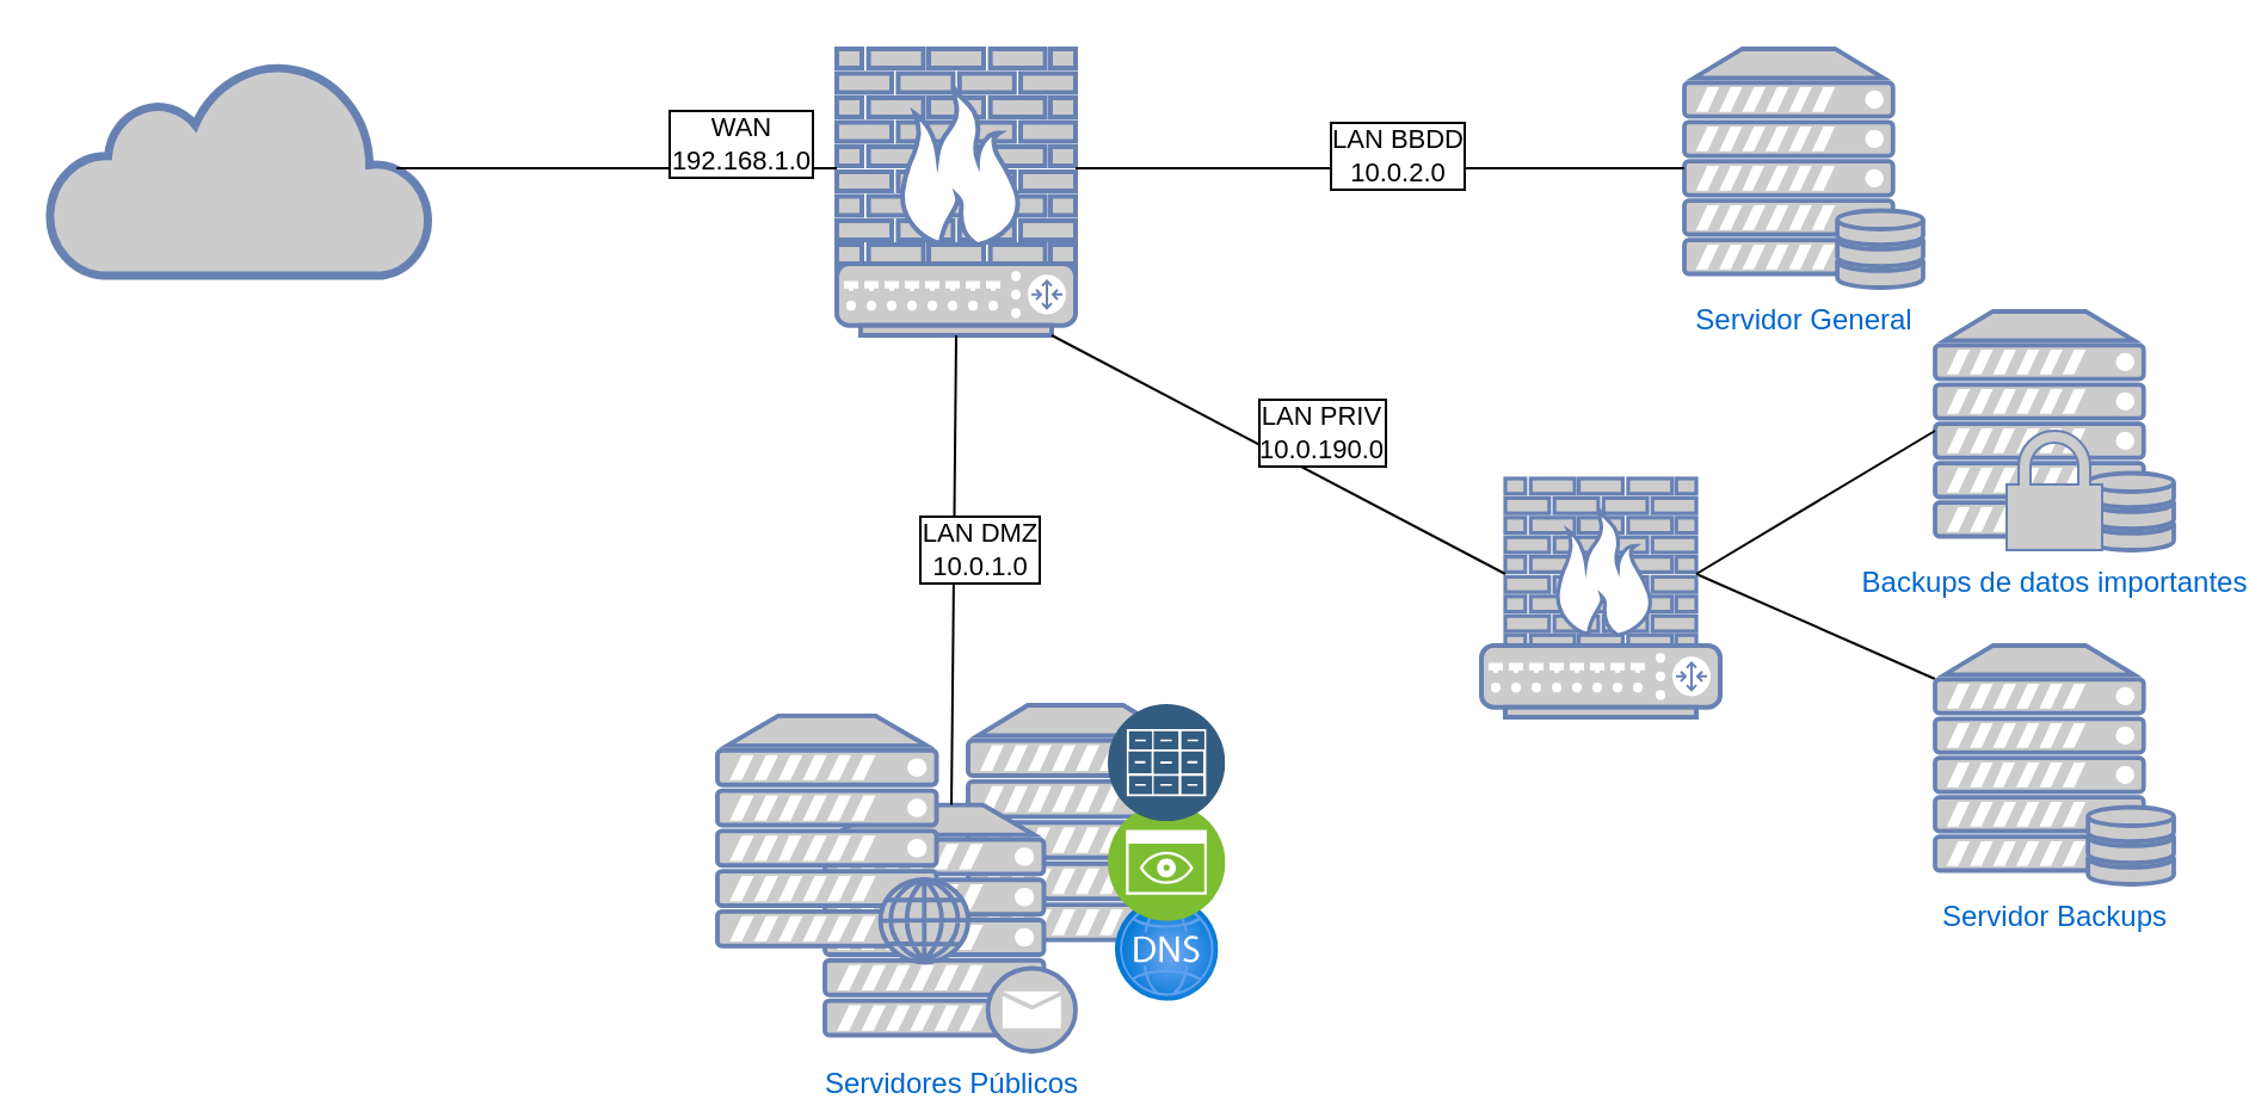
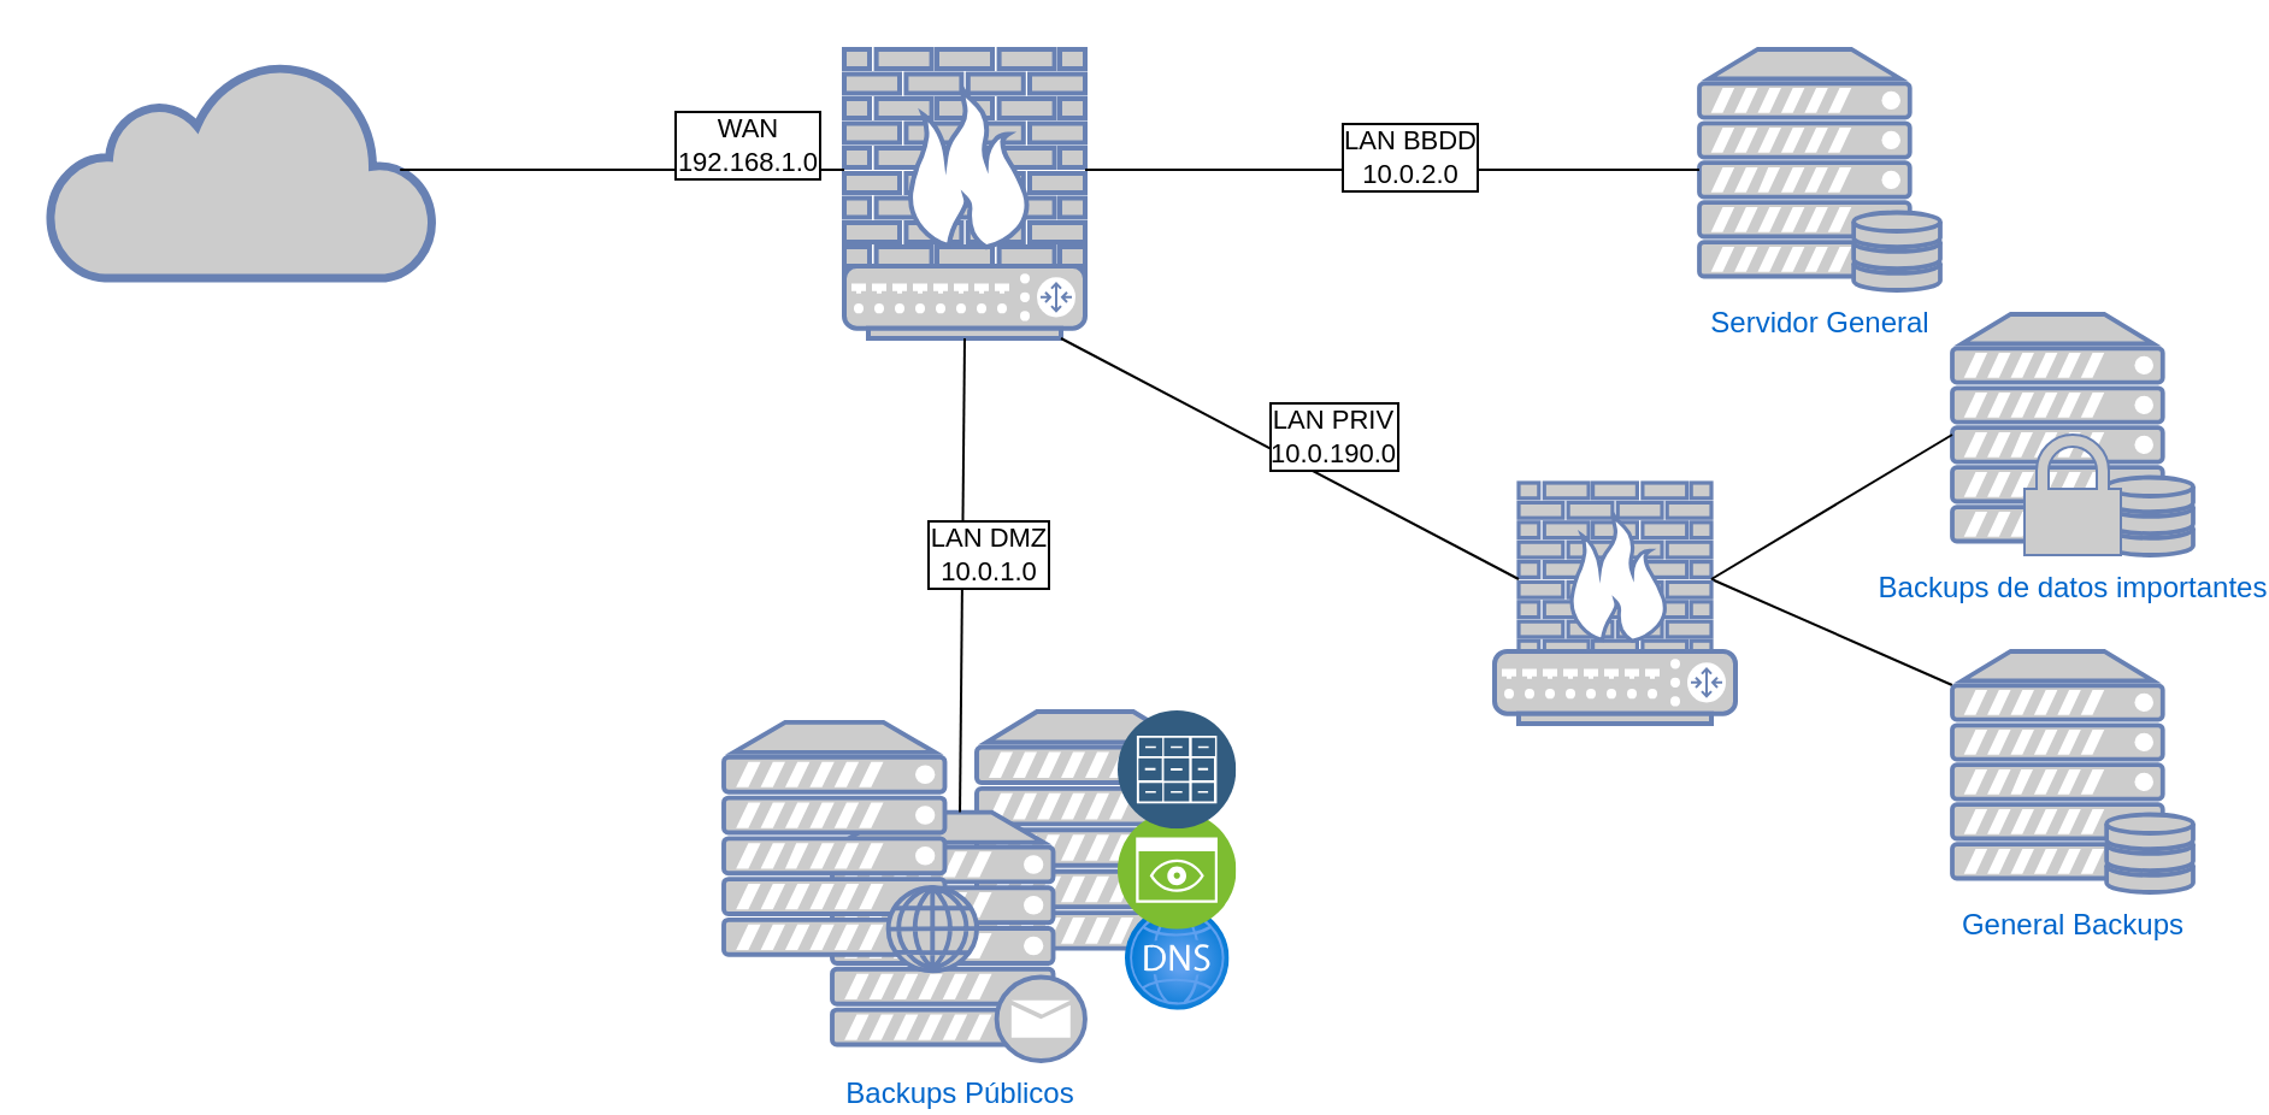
- <mxCell id="13" value="Servidor Backups&lt;br&gt;" style="fontColor=#0066CC;verticalAlign=top;verticalLabelPosition=bottom;labelPosition=center;align=center;html=1;outlineConnect=0;fillColor=#CCCCCC;strokeColor=#6881B3;gradientColor=none;gradientDirection=north;strokeWidth=2;shape=mxgraph.networks.server_storage;" parent="1" vertex="1"><mxGeometry x="810" y="270" width="100" height="100" as="geometry" /></mxCell>
+ <mxCell id="13" value="General Backups&lt;br&gt;" style="fontColor=#0066CC;verticalAlign=top;verticalLabelPosition=bottom;labelPosition=center;align=center;html=1;outlineConnect=0;fillColor=#CCCCCC;strokeColor=#6881B3;gradientColor=none;gradientDirection=north;strokeWidth=2;shape=mxgraph.networks.server_storage;" parent="1" vertex="1"><mxGeometry x="810" y="270" width="100" height="100" as="geometry" /></mxCell>
- <mxCell id="8" value="Servidores Públicos&lt;br&gt;" style="fontColor=#0066CC;verticalAlign=top;verticalLabelPosition=bottom;labelPosition=center;align=center;html=1;outlineConnect=0;fillColor=#CCCCCC;strokeColor=#6881B3;gradientColor=none;gradientDirection=north;strokeWidth=2;shape=mxgraph.networks.mail_server;" parent="5" vertex="1"><mxGeometry x="45" y="41.78" width="105" height="103.22" as="geometry" /></mxCell>
+ <mxCell id="8" value="Backups Públicos&lt;br&gt;" style="fontColor=#0066CC;verticalAlign=top;verticalLabelPosition=bottom;labelPosition=center;align=center;html=1;outlineConnect=0;fillColor=#CCCCCC;strokeColor=#6881B3;gradientColor=none;gradientDirection=north;strokeWidth=2;shape=mxgraph.networks.mail_server;" parent="5" vertex="1"><mxGeometry x="45" y="41.78" width="105" height="103.22" as="geometry" /></mxCell>
